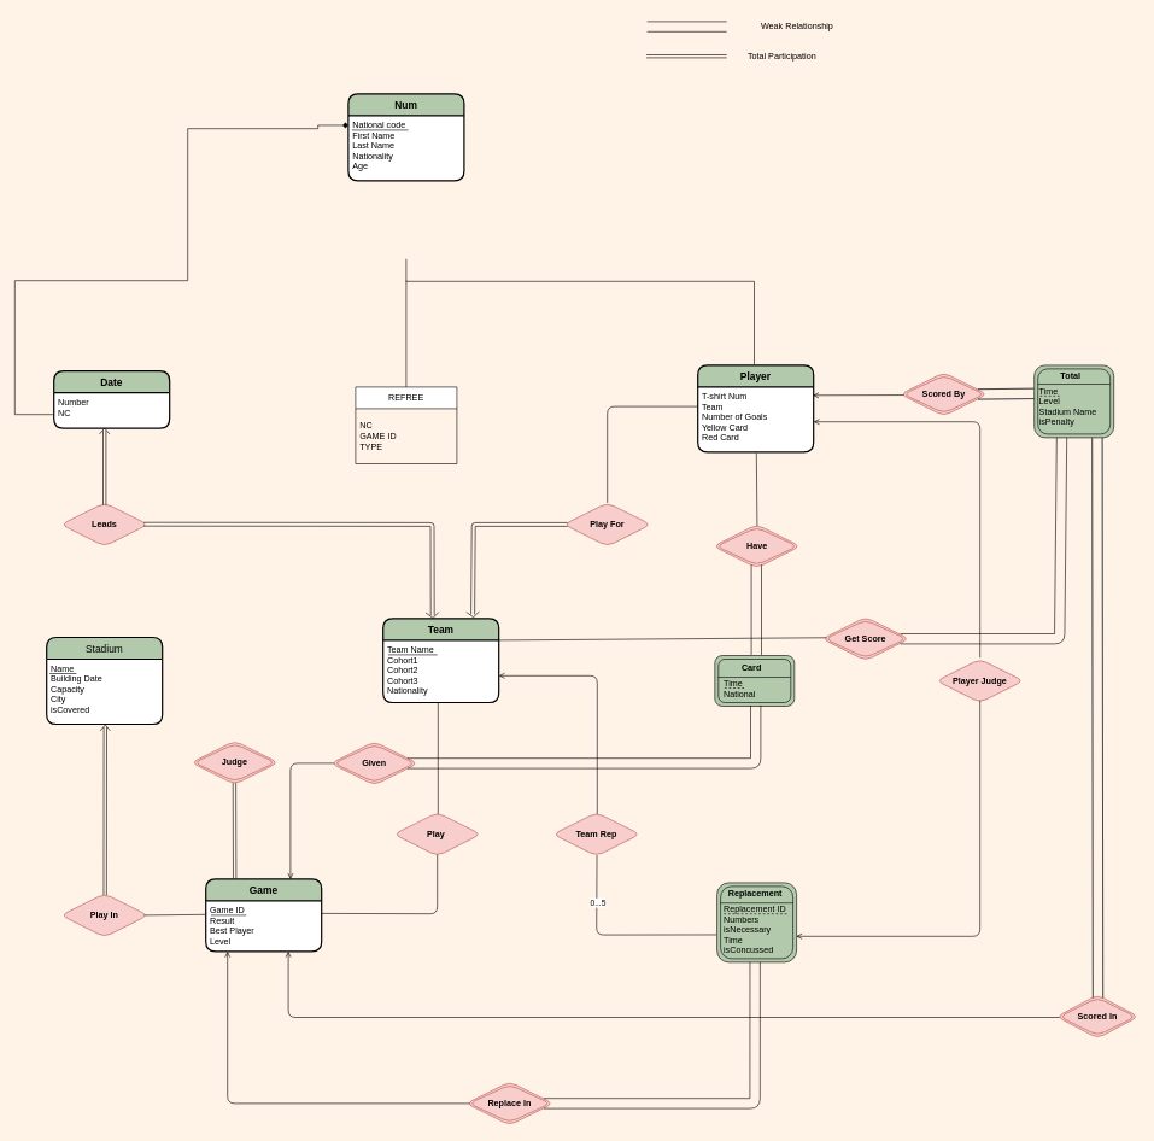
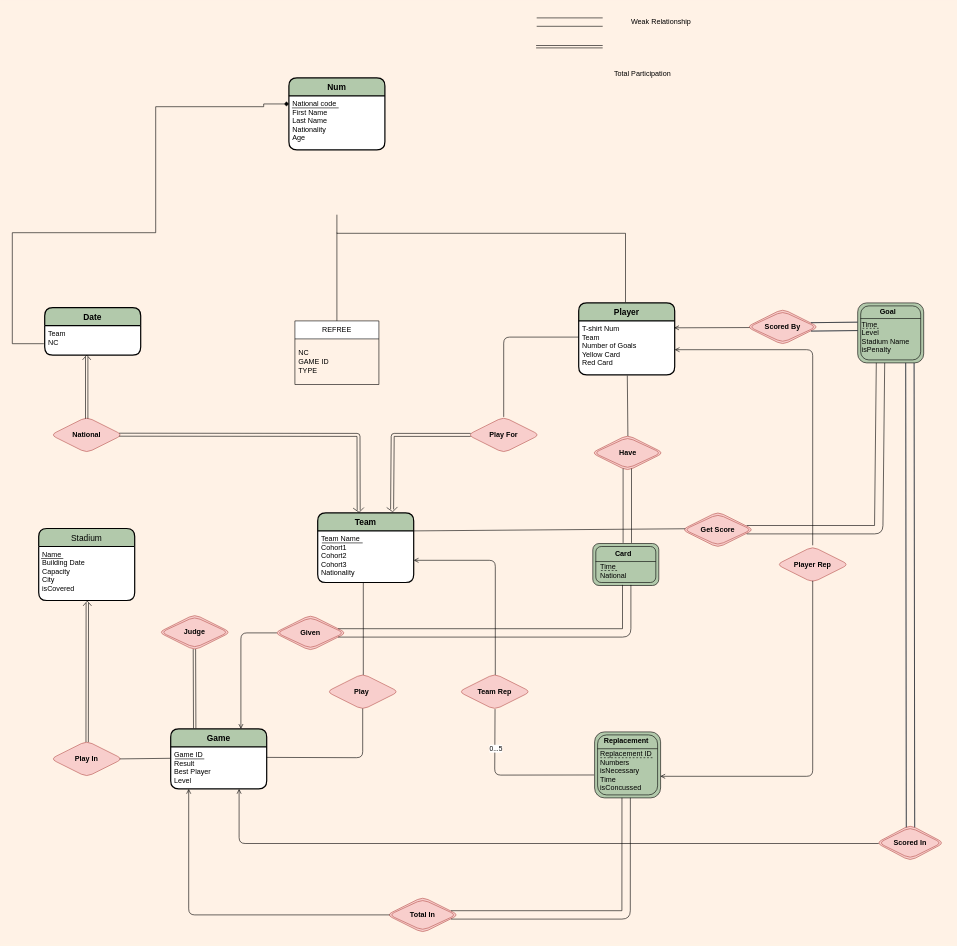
- <mxCell id="84" value="Total Participation" style="text;html=1;resizable=0;autosize=1;align=center;verticalAlign=middle;points=[];fillColor=none;strokeColor=none;rounded=0;fontColor=#000000;" parent="1" vertex="1"><mxGeometry x="1020" y="62" width="120" height="30" as="geometry" /></mxCell>
+ <mxCell id="84" value="Total Participation" style="text;html=1;resizable=0;autosize=1;align=center;verticalAlign=middle;points=[];fillColor=none;strokeColor=none;rounded=0;fontColor=#000000;" parent="1" vertex="1"><mxGeometry x="1010" y="107" width="120" height="30" as="geometry" /></mxCell>
- <mxCell id="15" value="Total" style="text;html=1;resizable=0;autosize=1;align=center;verticalAlign=middle;points=[];fillColor=none;strokeColor=none;rounded=0;fontColor=#000000;fontStyle=1" parent="1" vertex="1"><mxGeometry x="1454" y="504" width="50" height="30" as="geometry" /></mxCell>
+ <mxCell id="15" value="Goal" style="text;html=1;resizable=0;autosize=1;align=center;verticalAlign=middle;points=[];fillColor=none;strokeColor=none;rounded=0;fontColor=#000000;fontStyle=1" parent="1" vertex="1"><mxGeometry x="1454" y="504" width="50" height="30" as="geometry" /></mxCell>
- <mxCell id="20" value="Number&#10;NC" style="align=left;strokeColor=none;fillColor=none;spacingLeft=4;fontSize=12;verticalAlign=top;resizable=0;rotatable=0;part=1;rounded=1;fontColor=#000000;" parent="19" vertex="1"><mxGeometry y="30" width="160" height="49" as="geometry" /></mxCell>
+ <mxCell id="20" value="Team&#10;NC" style="align=left;strokeColor=none;fillColor=none;spacingLeft=4;fontSize=12;verticalAlign=top;resizable=0;rotatable=0;part=1;rounded=1;fontColor=#000000;" parent="19" vertex="1"><mxGeometry y="30" width="160" height="49" as="geometry" /></mxCell>
- <mxCell id="34" value="Leads" style="shape=rhombus;perimeter=rhombusPerimeter;whiteSpace=wrap;html=1;align=center;rounded=1;strokeColor=#b85450;strokeWidth=1;gradientDirection=west;fillColor=#f8cecc;fontStyle=1" parent="1" vertex="1"><mxGeometry x="84" y="694" width="120" height="60" as="geometry" /></mxCell>
+ <mxCell id="34" value="National" style="shape=rhombus;perimeter=rhombusPerimeter;whiteSpace=wrap;html=1;align=center;rounded=1;strokeColor=#b85450;strokeWidth=1;gradientDirection=west;fillColor=#f8cecc;fontStyle=1" parent="1" vertex="1"><mxGeometry x="84" y="694" width="120" height="60" as="geometry" /></mxCell>
- <mxCell id="32" value="Player Judge" style="shape=rhombus;perimeter=rhombusPerimeter;whiteSpace=wrap;html=1;align=center;rounded=1;strokeColor=#b85450;strokeWidth=1;gradientDirection=west;fillColor=#f8cecc;fontStyle=1" parent="1" vertex="1"><mxGeometry x="1294" y="910" width="120" height="60" as="geometry" /></mxCell>
+ <mxCell id="32" value="Player Rep" style="shape=rhombus;perimeter=rhombusPerimeter;whiteSpace=wrap;html=1;align=center;rounded=1;strokeColor=#b85450;strokeWidth=1;gradientDirection=west;fillColor=#f8cecc;fontStyle=1" parent="1" vertex="1"><mxGeometry x="1294" y="910" width="120" height="60" as="geometry" /></mxCell>
- <mxCell id="38" value="Replace In" style="shape=rhombus;double=1;perimeter=rhombusPerimeter;whiteSpace=wrap;html=1;align=center;rounded=1;strokeColor=#b85450;strokeWidth=1;gradientDirection=west;fillColor=#f8cecc;fontStyle=1" parent="1" vertex="1"><mxGeometry x="644" y="1494" width="120" height="60" as="geometry" /></mxCell>
+ <mxCell id="38" value="Total In" style="shape=rhombus;double=1;perimeter=rhombusPerimeter;whiteSpace=wrap;html=1;align=center;rounded=1;strokeColor=#b85450;strokeWidth=1;gradientDirection=west;fillColor=#f8cecc;fontStyle=1" parent="1" vertex="1"><mxGeometry x="644" y="1494" width="120" height="60" as="geometry" /></mxCell>
